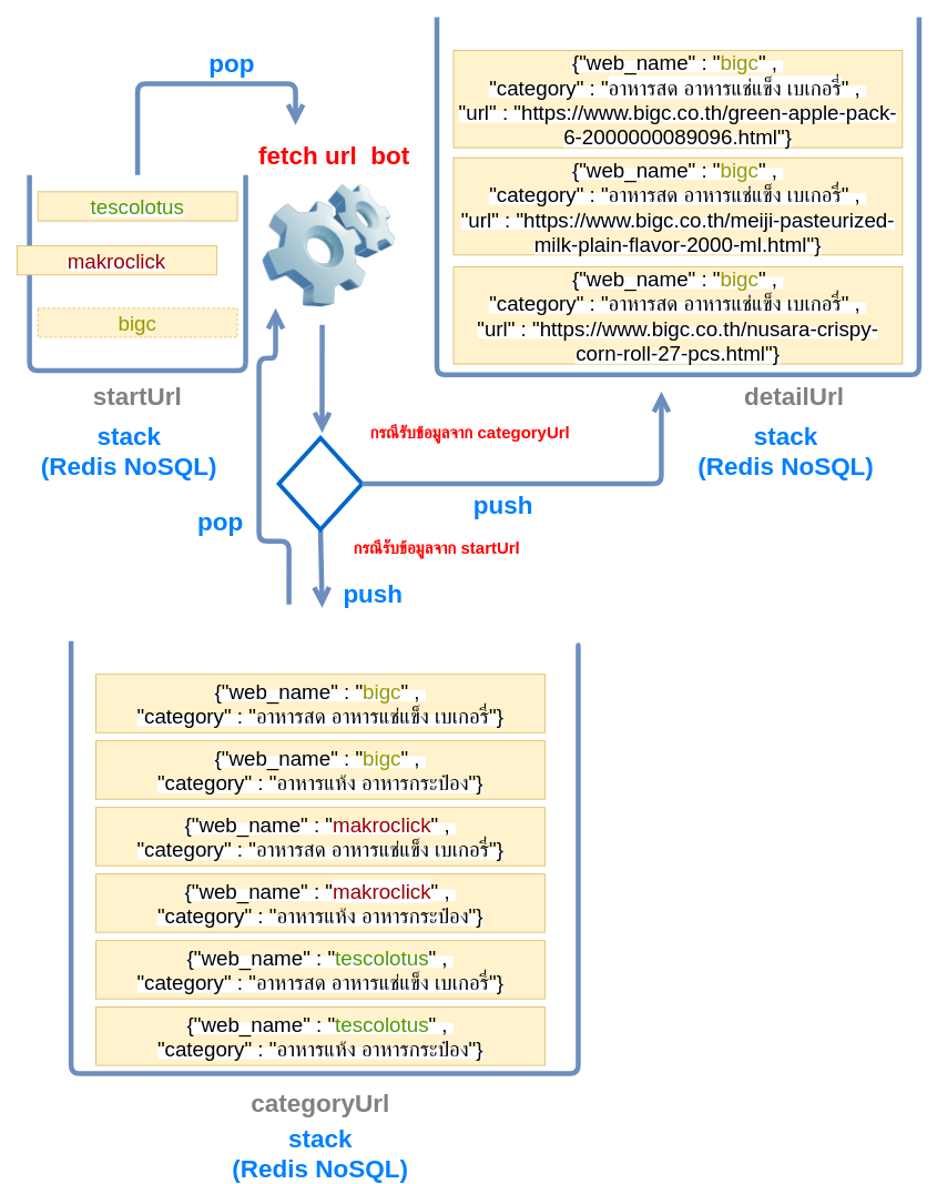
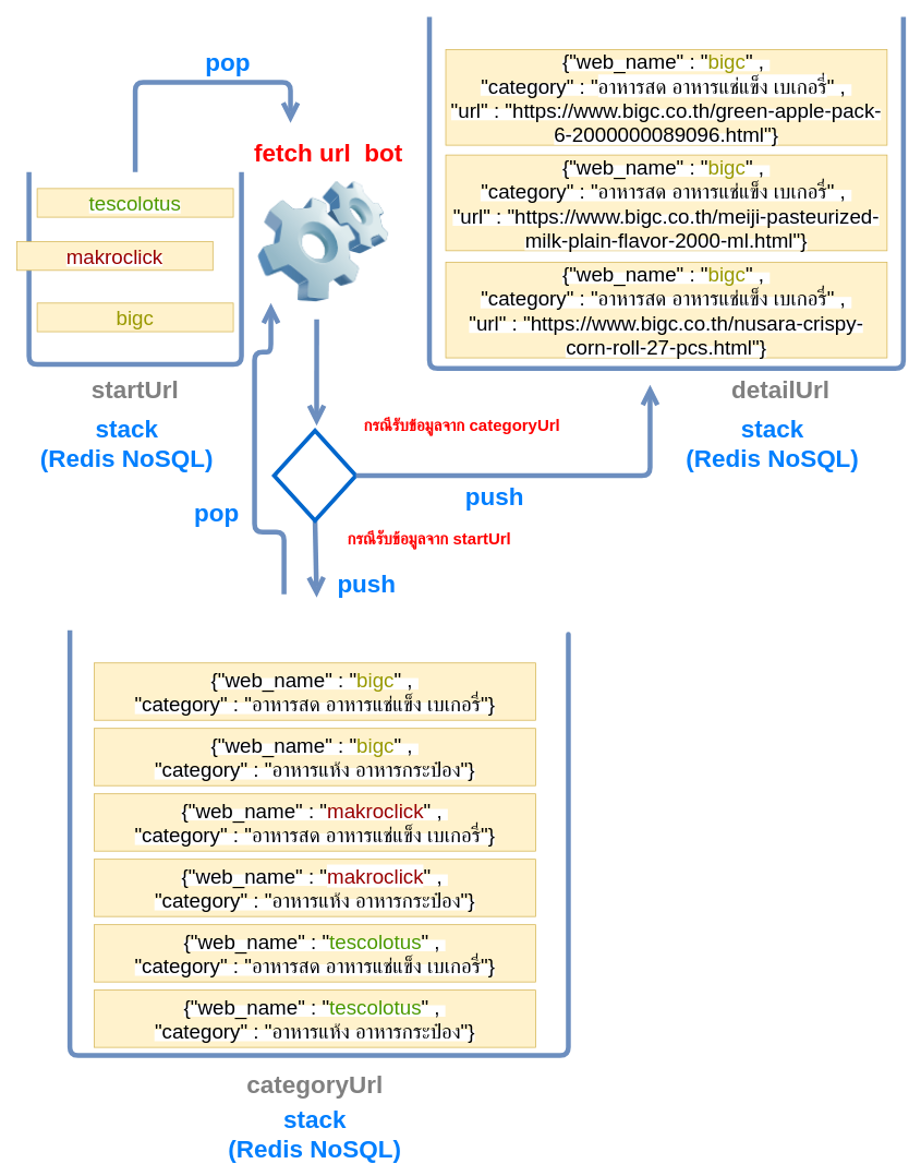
- <mxCell id="22" value="&lt;font style=&quot;font-size: 25px&quot; color=&quot;#999900&quot;&gt;bigc&lt;/font&gt;" style="rounded=0;whiteSpace=wrap;html=1;strokeColor=#d6b656;fillColor=#fff2cc;dashed=1;" vertex="1" parent="1"><mxGeometry x="45" y="370" width="240" height="35" as="geometry" /></mxCell>
+ <mxCell id="22" value="&lt;font style=&quot;font-size: 25px&quot; color=&quot;#999900&quot;&gt;bigc&lt;/font&gt;" style="rounded=0;whiteSpace=wrap;html=1;strokeColor=#d6b656;fillColor=#fff2cc;" vertex="1" parent="1"><mxGeometry x="45" y="370" width="240" height="35" as="geometry" /></mxCell>
